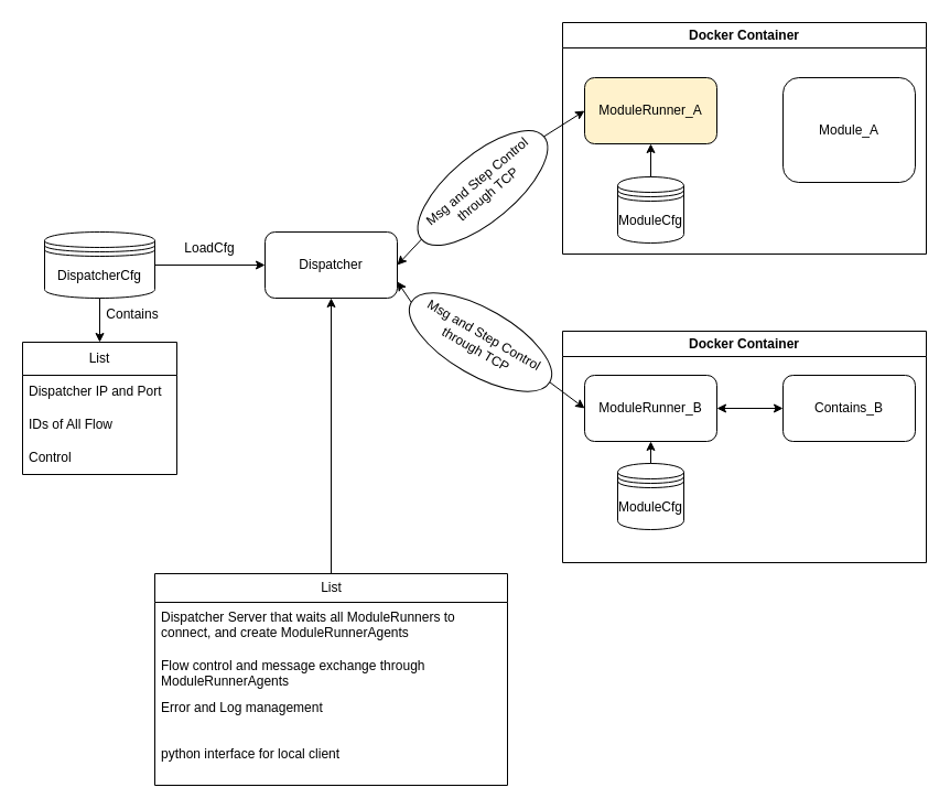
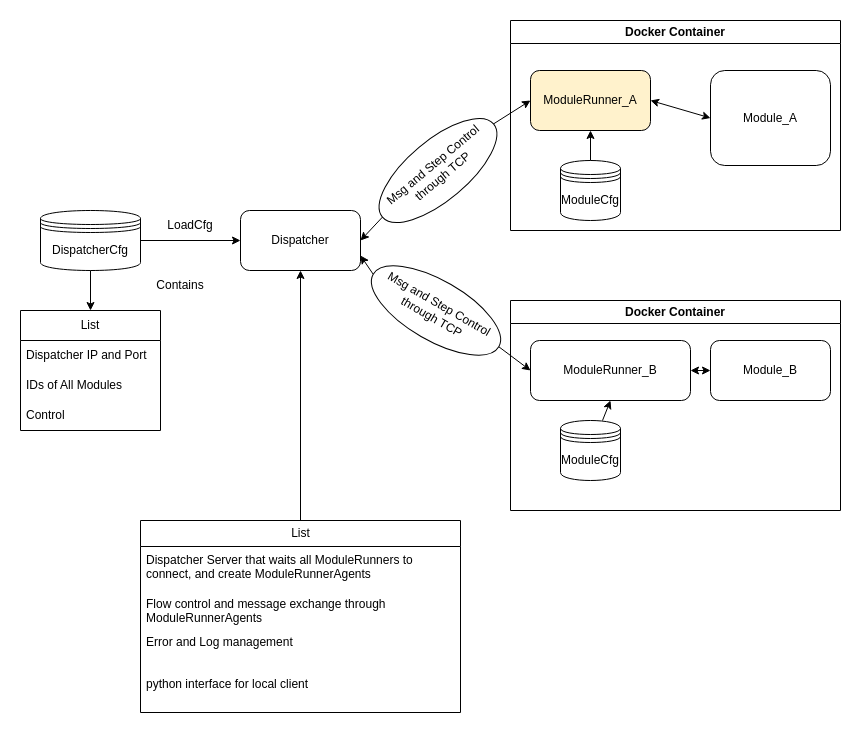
+ <mxCell id="14" value="" style="endArrow=classic;startArrow=classic;html=1;entryX=0;entryY=0.5;entryDx=0;entryDy=0;exitX=1;exitY=0.5;exitDx=0;exitDy=0;" parent="1" source="6" target="13" edge="1"><mxGeometry width="50" height="50" relative="1" as="geometry"><mxPoint x="650" y="150" as="sourcePoint" /><mxPoint x="700" y="100" as="targetPoint" /></mxGeometry></mxCell>
- <mxCell id="12" value="Contains" style="text;html=1;strokeColor=none;fillColor=none;align=center;verticalAlign=middle;whiteSpace=wrap;rounded=0;" parent="1" vertex="1"><mxGeometry x="90" y="270" width="60" height="30" as="geometry" /></mxCell>
+ <mxCell id="12" value="Contains" style="text;html=1;strokeColor=none;fillColor=none;align=center;verticalAlign=middle;whiteSpace=wrap;rounded=0;" parent="1" vertex="1"><mxGeometry x="150" y="270" width="60" height="30" as="geometry" /></mxCell>
- <mxCell id="18" value="ModuleRunner_B" style="rounded=1;whiteSpace=wrap;html=1;" parent="17" vertex="1"><mxGeometry x="20" y="40" width="120" height="60" as="geometry" /></mxCell>
+ <mxCell id="18" value="ModuleRunner_B" style="rounded=1;whiteSpace=wrap;html=1;" parent="17" vertex="1"><mxGeometry x="20" y="40" width="160" height="60" as="geometry" /></mxCell>
- <mxCell id="19" value="Contains_B" style="rounded=1;whiteSpace=wrap;html=1;" parent="17" vertex="1"><mxGeometry x="200" y="40" width="120" height="60" as="geometry" /></mxCell>
+ <mxCell id="19" value="Module_B" style="rounded=1;whiteSpace=wrap;html=1;" parent="17" vertex="1"><mxGeometry x="200" y="40" width="120" height="60" as="geometry" /></mxCell>
- <mxCell id="9" value="IDs of All Flow" style="text;strokeColor=none;fillColor=none;align=left;verticalAlign=middle;spacingLeft=4;spacingRight=4;overflow=hidden;points=[[0,0.5],[1,0.5]];portConstraint=eastwest;rotatable=0;whiteSpace=wrap;html=1;" parent="7" vertex="1"><mxGeometry y="60" width="140" height="30" as="geometry" /></mxCell>
+ <mxCell id="9" value="IDs of All Modules" style="text;strokeColor=none;fillColor=none;align=left;verticalAlign=middle;spacingLeft=4;spacingRight=4;overflow=hidden;points=[[0,0.5],[1,0.5]];portConstraint=eastwest;rotatable=0;whiteSpace=wrap;html=1;" parent="7" vertex="1"><mxGeometry y="60" width="140" height="30" as="geometry" /></mxCell>
